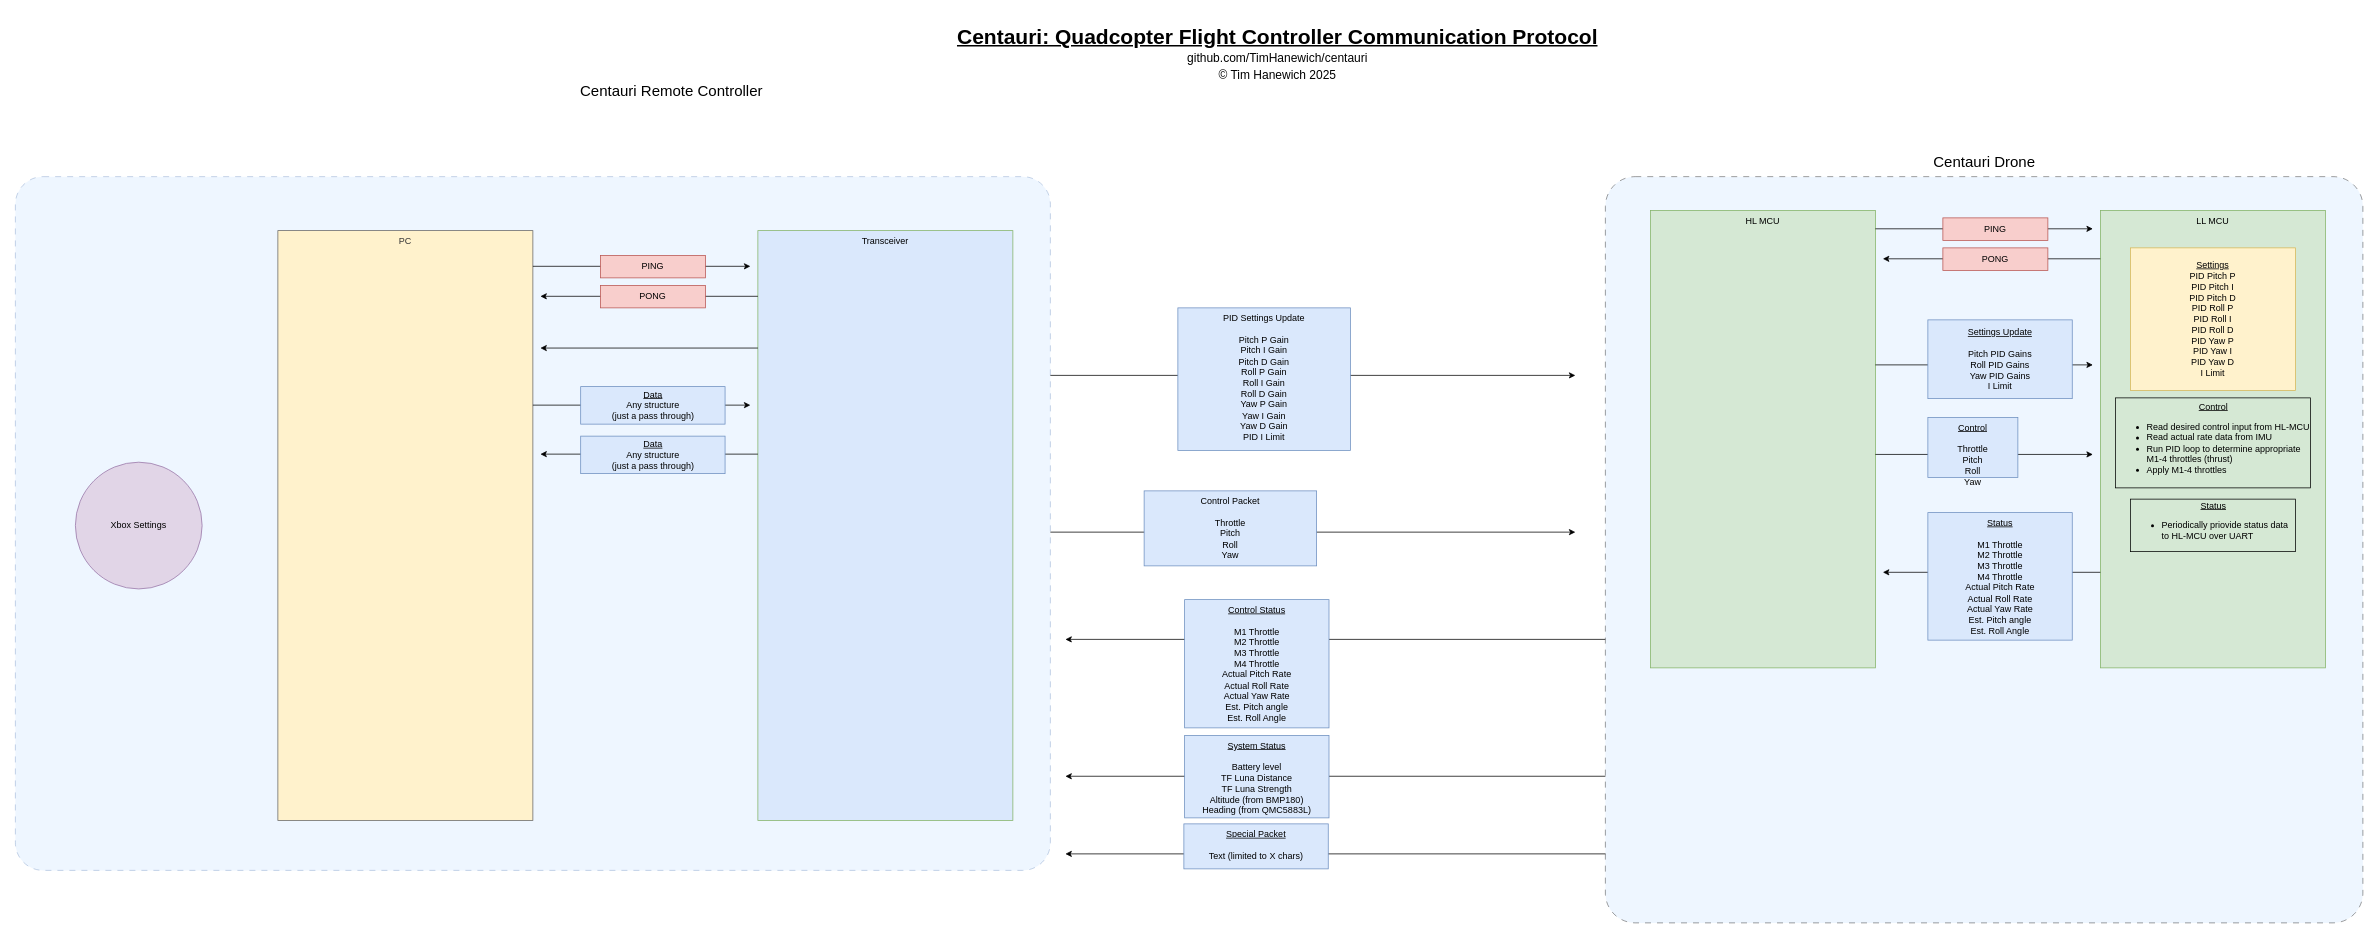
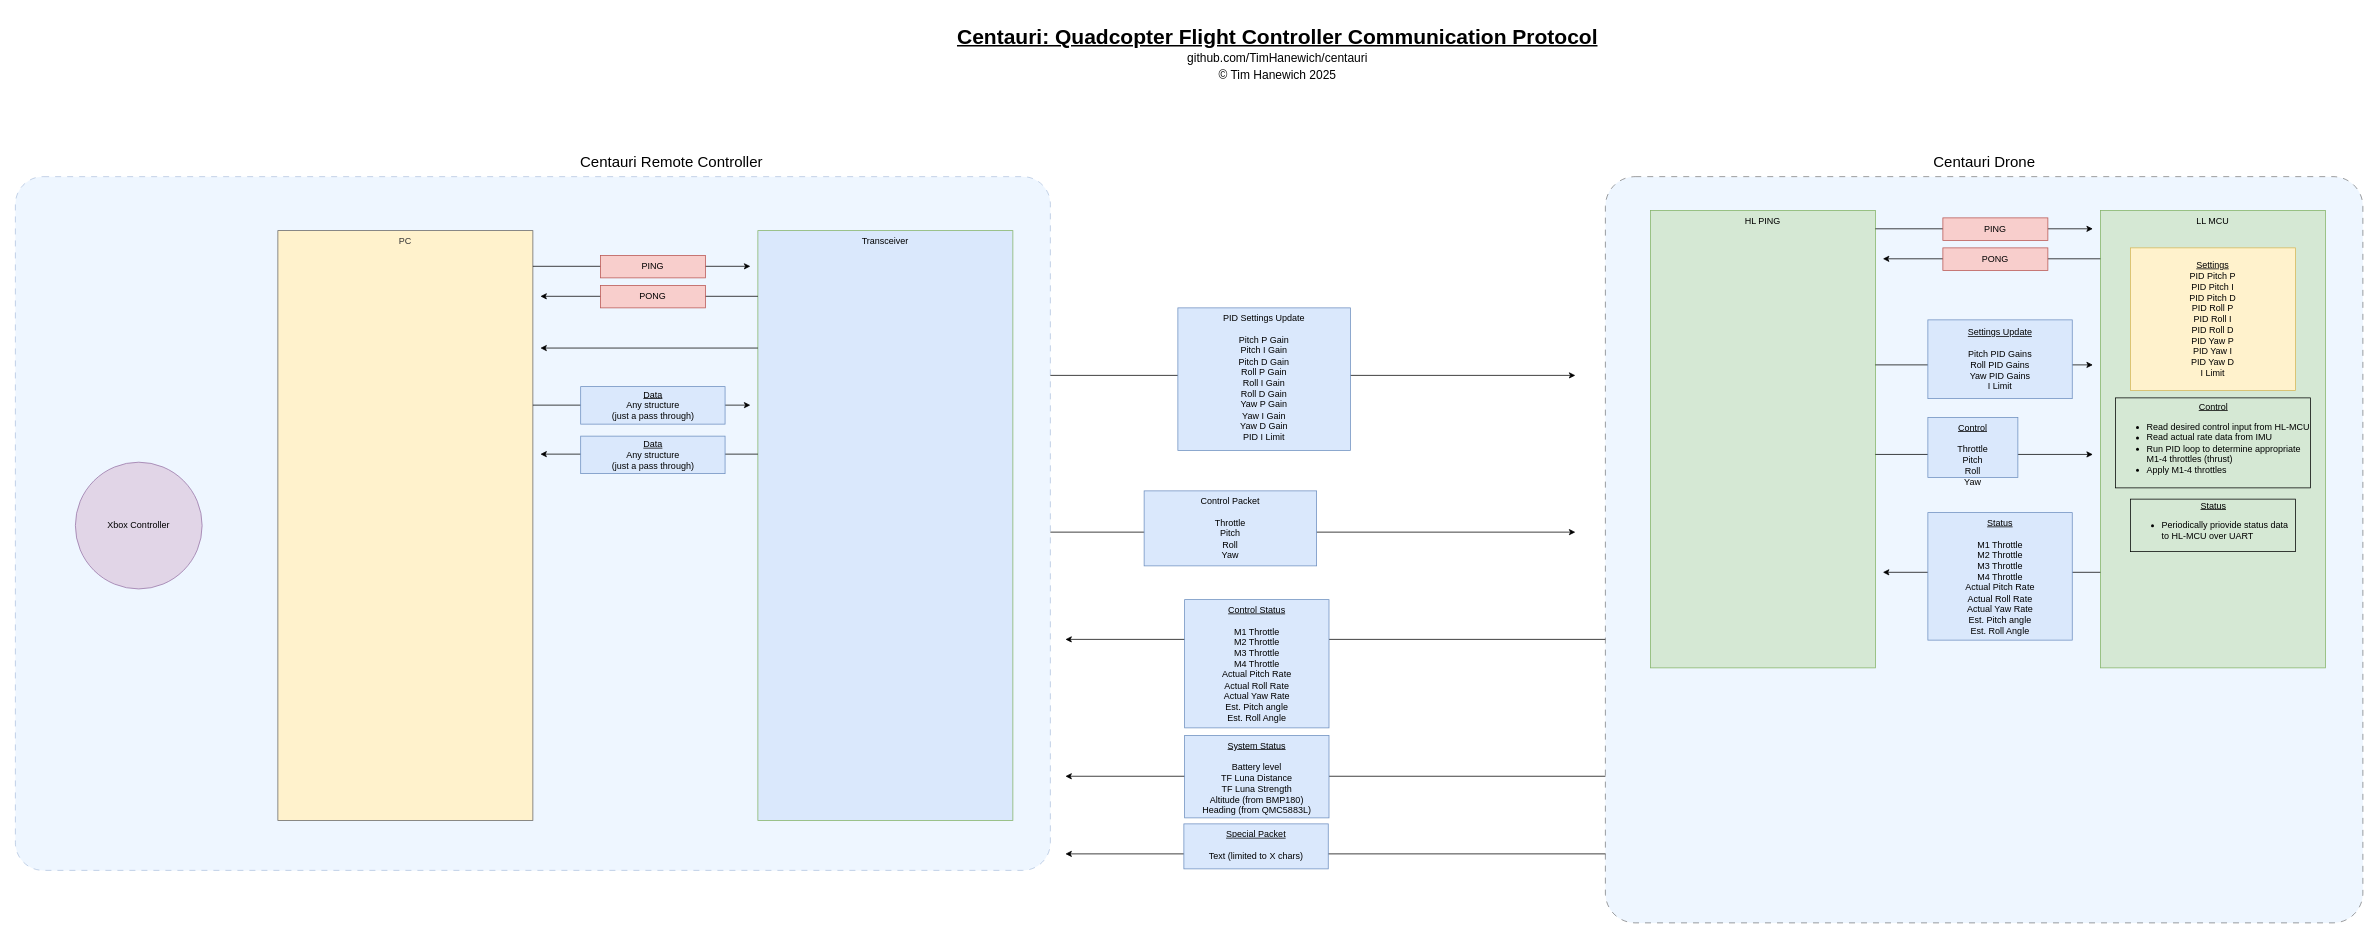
- <mxCell id="8" value="Centauri Remote Controller" style="text;html=1;align=center;verticalAlign=middle;whiteSpace=wrap;rounded=0;fontSize=20;" parent="1" vertex="1"><mxGeometry x="716.25" y="105" width="357.5" height="30" as="geometry" /></mxCell>
+ <mxCell id="8" value="Centauri Remote Controller" style="text;html=1;align=center;verticalAlign=middle;whiteSpace=wrap;rounded=0;fontSize=20;" parent="1" vertex="1"><mxGeometry x="716.25" y="200" width="357.5" height="30" as="geometry" /></mxCell>
- <mxCell id="4" value="HL MCU" style="rounded=0;whiteSpace=wrap;html=1;fillColor=#d5e8d4;strokeColor=#82b366;verticalAlign=top;" parent="1" vertex="1"><mxGeometry x="2200" y="280" width="300" height="610" as="geometry" /></mxCell>
+ <mxCell id="4" value="HL PING" style="rounded=0;whiteSpace=wrap;html=1;fillColor=#d5e8d4;strokeColor=#82b366;verticalAlign=top;" parent="1" vertex="1"><mxGeometry x="2200" y="280" width="300" height="610" as="geometry" /></mxCell>
- <mxCell id="29" value="Xbox Settings" style="ellipse;whiteSpace=wrap;html=1;aspect=fixed;fillColor=#e1d5e7;strokeColor=#9673a6;" parent="1" vertex="1"><mxGeometry x="100" y="615.75" width="169" height="169" as="geometry" /></mxCell>
+ <mxCell id="29" value="Xbox Controller" style="ellipse;whiteSpace=wrap;html=1;aspect=fixed;fillColor=#e1d5e7;strokeColor=#9673a6;" parent="1" vertex="1"><mxGeometry x="100" y="615.75" width="169" height="169" as="geometry" /></mxCell>
